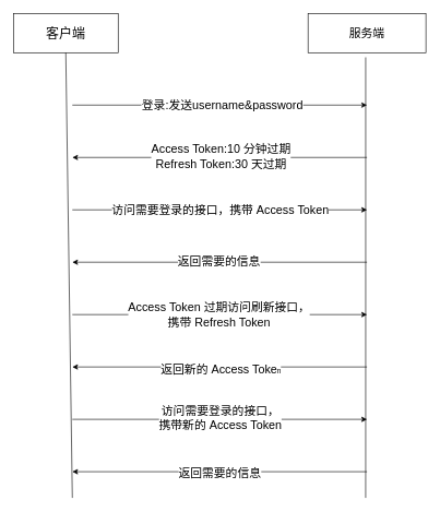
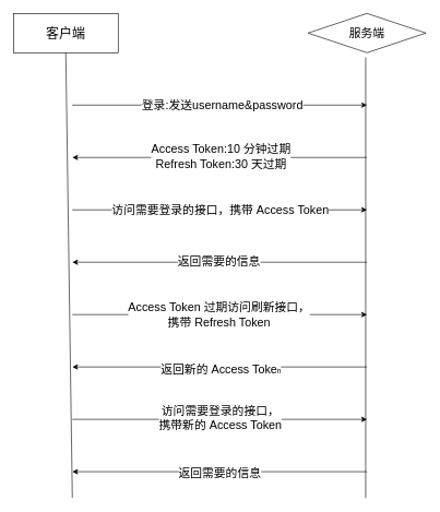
- <mxCell id="3" value="&lt;font style=&quot;font-size: 18px;&quot;&gt;服务端&lt;/font&gt;" style="rounded=0;whiteSpace=wrap;html=1;" vertex="1" parent="1"><mxGeometry x="470" y="20" width="180" height="60" as="geometry" /></mxCell>
+ <mxCell id="3" value="&lt;font style=&quot;font-size: 18px;&quot;&gt;服务端&lt;/font&gt;" style="rhombus;whiteSpace=wrap;html=1;" vertex="1" parent="1"><mxGeometry x="470" y="20" width="180" height="60" as="geometry" /></mxCell>
